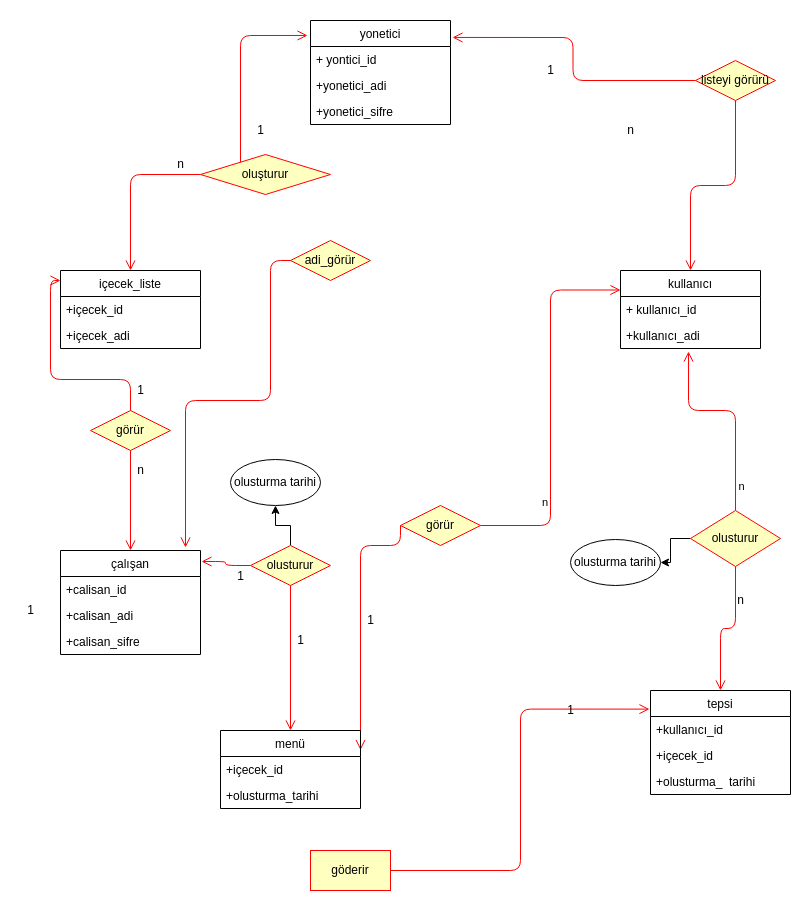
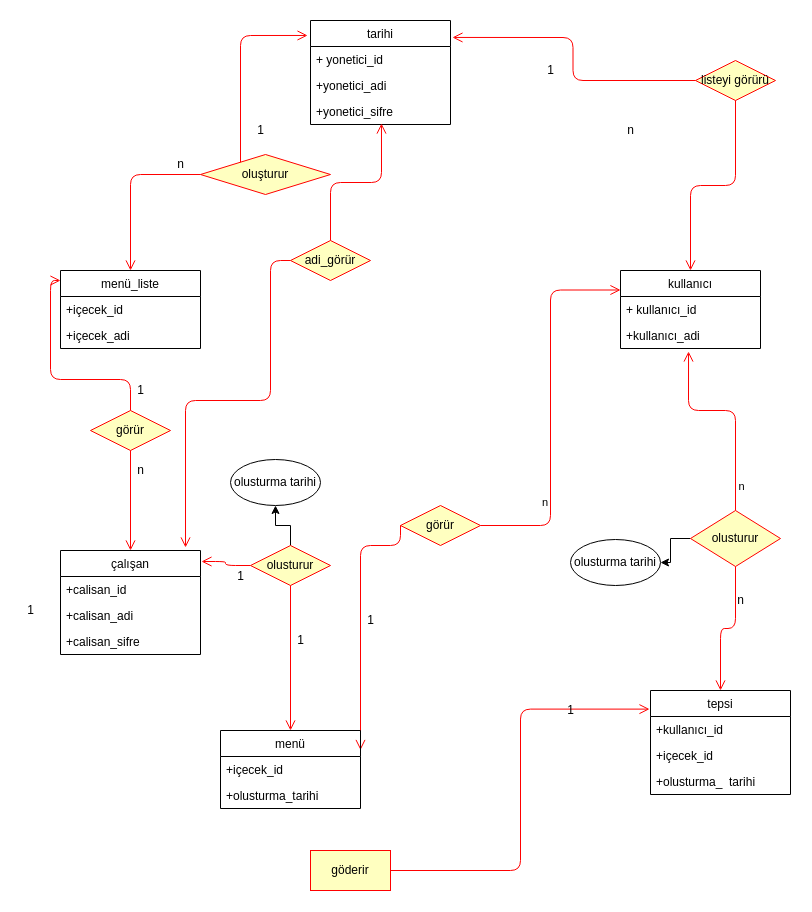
- <mxCell id="2" value="yonetici" style="swimlane;fontStyle=0;childLayout=stackLayout;horizontal=1;startSize=26;fillColor=none;horizontalStack=0;resizeParent=1;resizeParentMax=0;resizeLast=0;collapsible=1;marginBottom=0;" vertex="1" parent="1"><mxGeometry x="310" y="20" width="140" height="104" as="geometry" /></mxCell>
+ <mxCell id="2" value="tarihi" style="swimlane;fontStyle=0;childLayout=stackLayout;horizontal=1;startSize=26;fillColor=none;horizontalStack=0;resizeParent=1;resizeParentMax=0;resizeLast=0;collapsible=1;marginBottom=0;" vertex="1" parent="1"><mxGeometry x="310" y="20" width="140" height="104" as="geometry" /></mxCell>
- <mxCell id="3" value="+ yontici_id" style="text;strokeColor=none;fillColor=none;align=left;verticalAlign=top;spacingLeft=4;spacingRight=4;overflow=hidden;rotatable=0;points=[[0,0.5],[1,0.5]];portConstraint=eastwest;" vertex="1" parent="2"><mxGeometry y="26" width="140" height="26" as="geometry" /></mxCell>
+ <mxCell id="3" value="+ yonetici_id" style="text;strokeColor=none;fillColor=none;align=left;verticalAlign=top;spacingLeft=4;spacingRight=4;overflow=hidden;rotatable=0;points=[[0,0.5],[1,0.5]];portConstraint=eastwest;" vertex="1" parent="2"><mxGeometry y="26" width="140" height="26" as="geometry" /></mxCell>
+ <mxCell id="61" value="" style="edgeStyle=orthogonalEdgeStyle;html=1;align=left;verticalAlign=bottom;endArrow=open;endSize=8;strokeColor=#ff0000;entryX=0.507;entryY=0.962;entryDx=0;entryDy=0;entryPerimeter=0;" edge="1" source="60" parent="1" target="5"><mxGeometry x="-1" relative="1" as="geometry"><mxPoint x="470" y="260" as="targetPoint" /></mxGeometry></mxCell>
- <mxCell id="11" value="içecek_liste" style="swimlane;fontStyle=0;childLayout=stackLayout;horizontal=1;startSize=26;fillColor=none;horizontalStack=0;resizeParent=1;resizeParentMax=0;resizeLast=0;collapsible=1;marginBottom=0;" vertex="1" parent="1"><mxGeometry x="60" y="270" width="140" height="78" as="geometry" /></mxCell>
+ <mxCell id="11" value="menü_liste" style="swimlane;fontStyle=0;childLayout=stackLayout;horizontal=1;startSize=26;fillColor=none;horizontalStack=0;resizeParent=1;resizeParentMax=0;resizeLast=0;collapsible=1;marginBottom=0;" vertex="1" parent="1"><mxGeometry x="60" y="270" width="140" height="78" as="geometry" /></mxCell>
